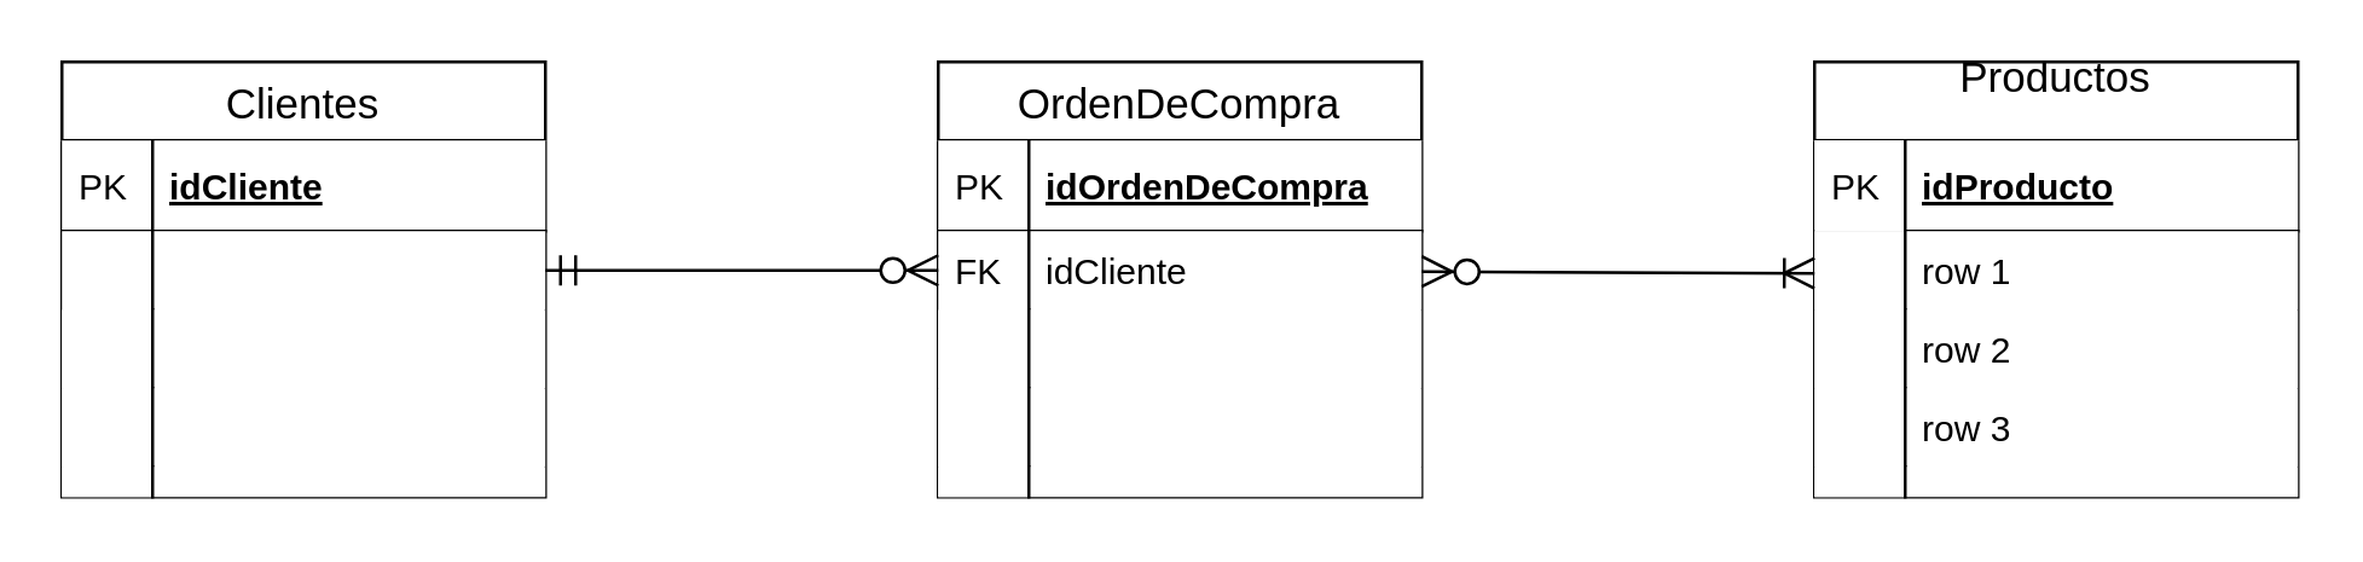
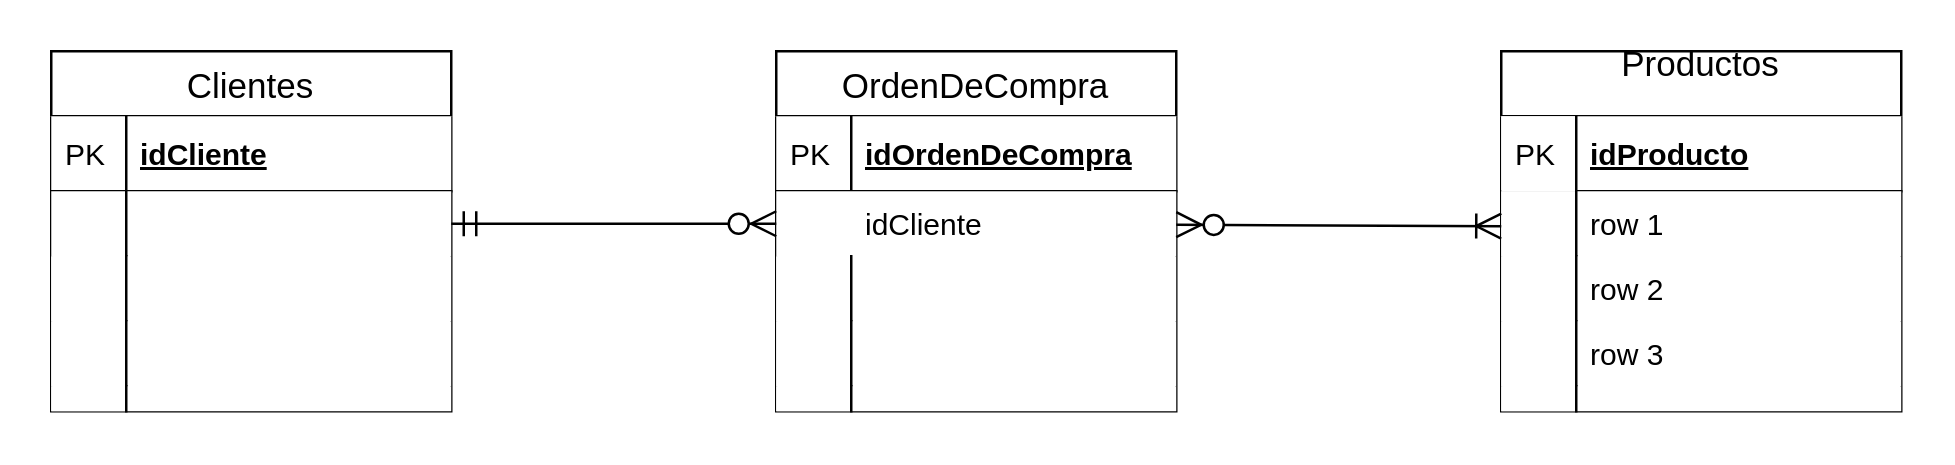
- <mxCell id="28" value="FK" style="shape=partialRectangle;top=0;left=0;bottom=0;fillColor=none;align=left;verticalAlign=top;spacingLeft=4;spacingRight=4;overflow=hidden;rotatable=0;points=[];portConstraint=eastwest;part=1;fontSize=12;" vertex="1" connectable="0" parent="27"><mxGeometry width="30" height="26" as="geometry" /></mxCell>
